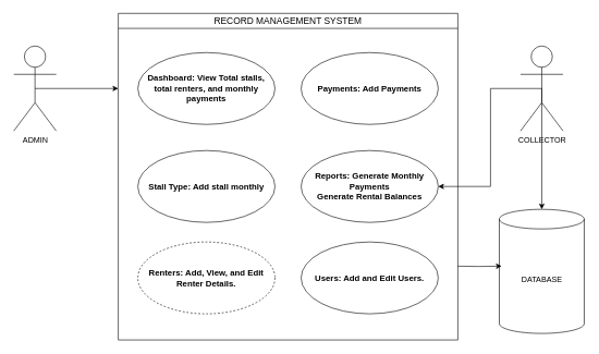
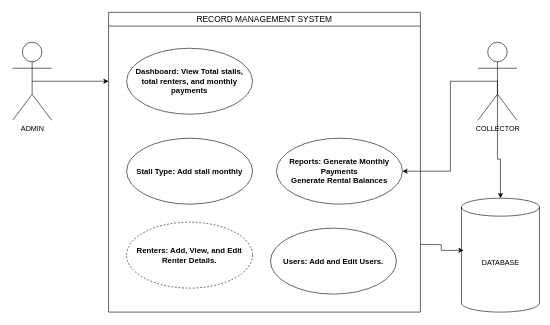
- <mxCell id="8" value="&lt;span&gt;&lt;font style=&quot;font-size: 13px;&quot;&gt;Payments: Add Payments&lt;/font&gt;&lt;/span&gt;" style="ellipse;whiteSpace=wrap;html=1;fontStyle=1" parent="4" vertex="1"><mxGeometry x="280" y="60" width="210" height="110" as="geometry" /></mxCell>
- <mxCell id="14" value="DATABASE" style="shape=cylinder3;whiteSpace=wrap;html=1;boundedLbl=1;backgroundOutline=1;size=15;" vertex="1" parent="1"><mxGeometry x="763.5" y="320" width="130" height="190" as="geometry" /></mxCell>
+ <mxCell id="14" value="DATABASE" style="shape=cylinder3;whiteSpace=wrap;html=1;boundedLbl=1;backgroundOutline=1;size=15;" vertex="1" parent="1"><mxGeometry x="768.5" y="330" width="130" height="190" as="geometry" /></mxCell>
- <mxCell id="10" value="&lt;span&gt;&lt;font style=&quot;font-size: 13px;&quot;&gt;Users: Add and Edit Users.&lt;/font&gt;&lt;/span&gt;" style="ellipse;whiteSpace=wrap;html=1;fontStyle=1" parent="4" vertex="1"><mxGeometry x="280" y="350" width="210" height="110" as="geometry" /></mxCell>
+ <mxCell id="10" value="&lt;span&gt;&lt;font style=&quot;font-size: 13px;&quot;&gt;Users: Add and Edit Users.&lt;/font&gt;&lt;/span&gt;" style="ellipse;whiteSpace=wrap;html=1;fontStyle=1" parent="4" vertex="1"><mxGeometry x="270" y="360" width="210" height="110" as="geometry" /></mxCell>
